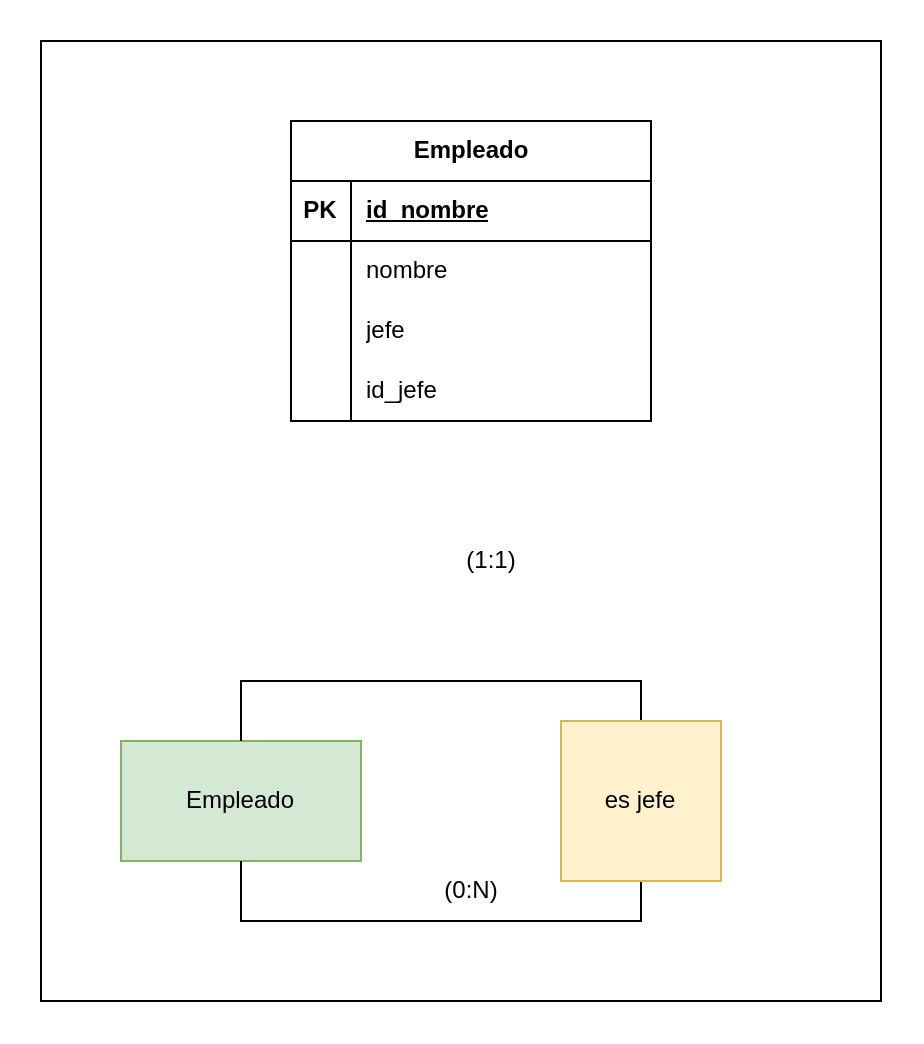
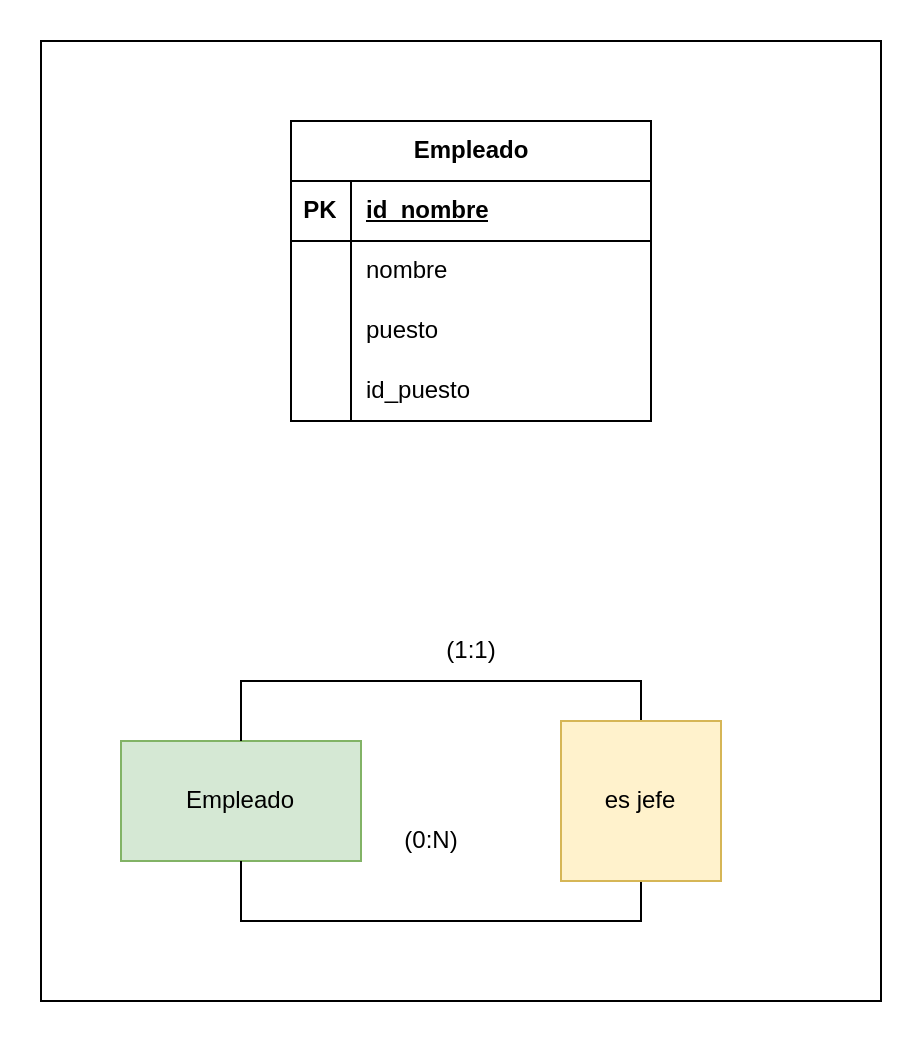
- <mxCell id="20" value="jefe" style="shape=partialRectangle;connectable=0;fillColor=none;top=0;left=0;bottom=0;right=0;align=left;spacingLeft=6;overflow=hidden;whiteSpace=wrap;html=1;" parent="18" vertex="1"><mxGeometry x="30" width="150" height="30" as="geometry"><mxRectangle width="150" height="30" as="alternateBounds" /></mxGeometry></mxCell>
+ <mxCell id="20" value="puesto" style="shape=partialRectangle;connectable=0;fillColor=none;top=0;left=0;bottom=0;right=0;align=left;spacingLeft=6;overflow=hidden;whiteSpace=wrap;html=1;" parent="18" vertex="1"><mxGeometry x="30" width="150" height="30" as="geometry"><mxRectangle width="150" height="30" as="alternateBounds" /></mxGeometry></mxCell>
- <mxCell id="23" value="id_jefe" style="shape=partialRectangle;connectable=0;fillColor=none;top=0;left=0;bottom=0;right=0;align=left;spacingLeft=6;overflow=hidden;whiteSpace=wrap;html=1;" parent="21" vertex="1"><mxGeometry x="30" width="150" height="30" as="geometry"><mxRectangle width="150" height="30" as="alternateBounds" /></mxGeometry></mxCell>
+ <mxCell id="23" value="id_puesto" style="shape=partialRectangle;connectable=0;fillColor=none;top=0;left=0;bottom=0;right=0;align=left;spacingLeft=6;overflow=hidden;whiteSpace=wrap;html=1;" parent="21" vertex="1"><mxGeometry x="30" width="150" height="30" as="geometry"><mxRectangle width="150" height="30" as="alternateBounds" /></mxGeometry></mxCell>
- <mxCell id="10" value="(1:1)" style="text;html=1;align=center;verticalAlign=middle;resizable=0;points=[];autosize=1;strokeColor=none;fillColor=none;" parent="4" vertex="1"><mxGeometry x="160" y="205" width="50" height="30" as="geometry" /></mxCell>
+ <mxCell id="10" value="(1:1)" style="text;html=1;align=center;verticalAlign=middle;resizable=0;points=[];autosize=1;strokeColor=none;fillColor=none;" parent="4" vertex="1"><mxGeometry x="150" y="250" width="50" height="30" as="geometry" /></mxCell>
- <mxCell id="9" value="(0:N)" style="text;html=1;align=center;verticalAlign=middle;resizable=0;points=[];autosize=1;strokeColor=none;fillColor=none;" parent="4" vertex="1"><mxGeometry x="150" y="370" width="50" height="30" as="geometry" /></mxCell>
+ <mxCell id="9" value="(0:N)" style="text;html=1;align=center;verticalAlign=middle;resizable=0;points=[];autosize=1;strokeColor=none;fillColor=none;" parent="4" vertex="1"><mxGeometry x="130" y="345" width="50" height="30" as="geometry" /></mxCell>
